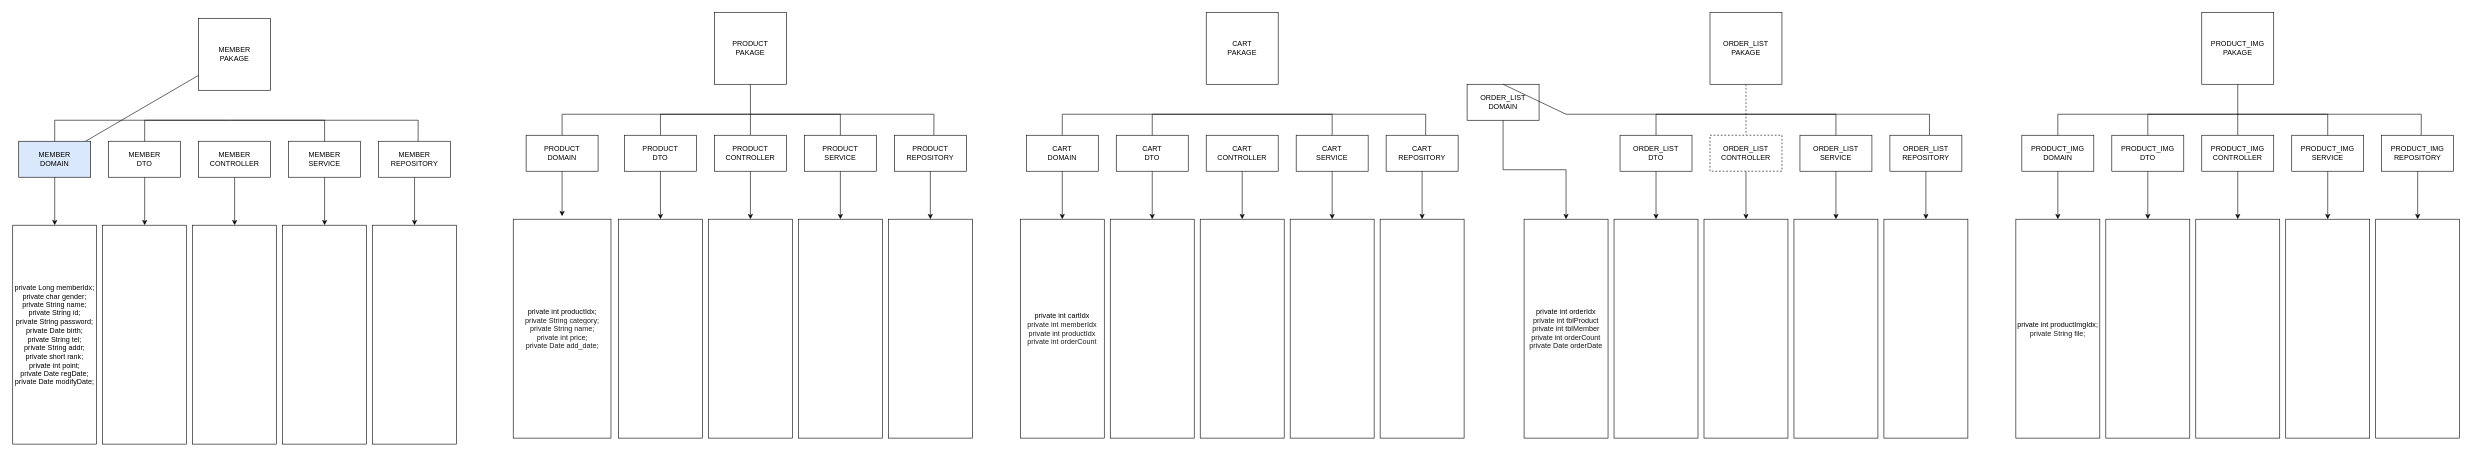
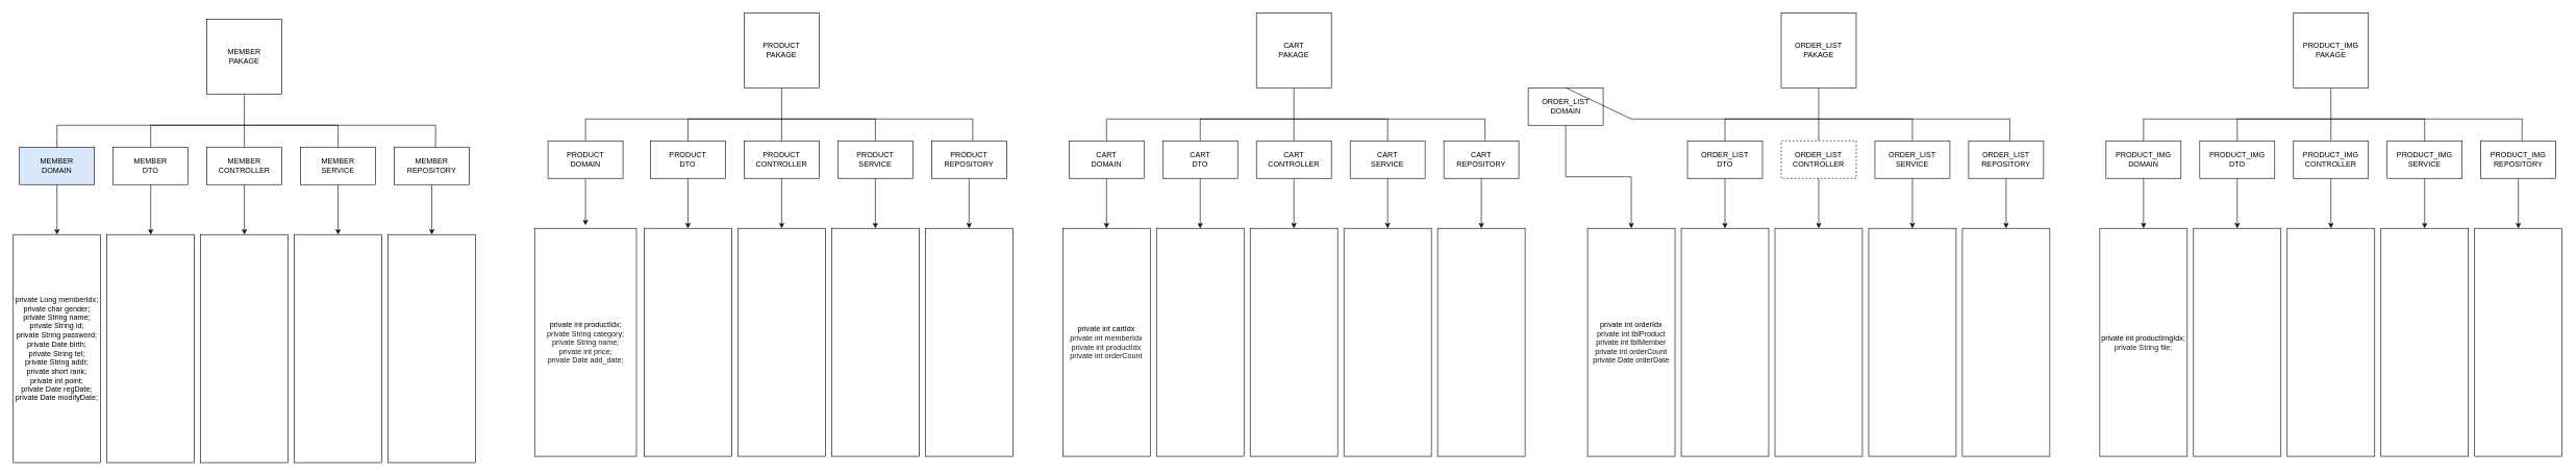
- <mxCell id="90" value="" style="rounded=0;orthogonalLoop=1;jettySize=auto;html=1;endArrow=none;endFill=0;" edge="1" parent="1" source="91" target="102"><mxGeometry relative="1" as="geometry" /></mxCell>
+ <mxCell id="90" value="" style="rounded=0;orthogonalLoop=1;jettySize=auto;html=1;endArrow=none;endFill=0;" edge="1" parent="1" source="91" target="94"><mxGeometry relative="1" as="geometry" /></mxCell>
+ <mxCell id="2" value="" style="rounded=0;orthogonalLoop=1;jettySize=auto;html=1;endArrow=none;endFill=0;" edge="1" parent="1" source="3" target="6"><mxGeometry relative="1" as="geometry" /></mxCell>
- <mxCell id="46" value="" style="rounded=0;orthogonalLoop=1;jettySize=auto;html=1;endArrow=none;endFill=0;dashed=1;" edge="1" parent="1" source="47" target="50"><mxGeometry relative="1" as="geometry" /></mxCell>
+ <mxCell id="46" value="" style="rounded=0;orthogonalLoop=1;jettySize=auto;html=1;endArrow=none;endFill=0;" edge="1" parent="1" source="47" target="50"><mxGeometry relative="1" as="geometry" /></mxCell>
